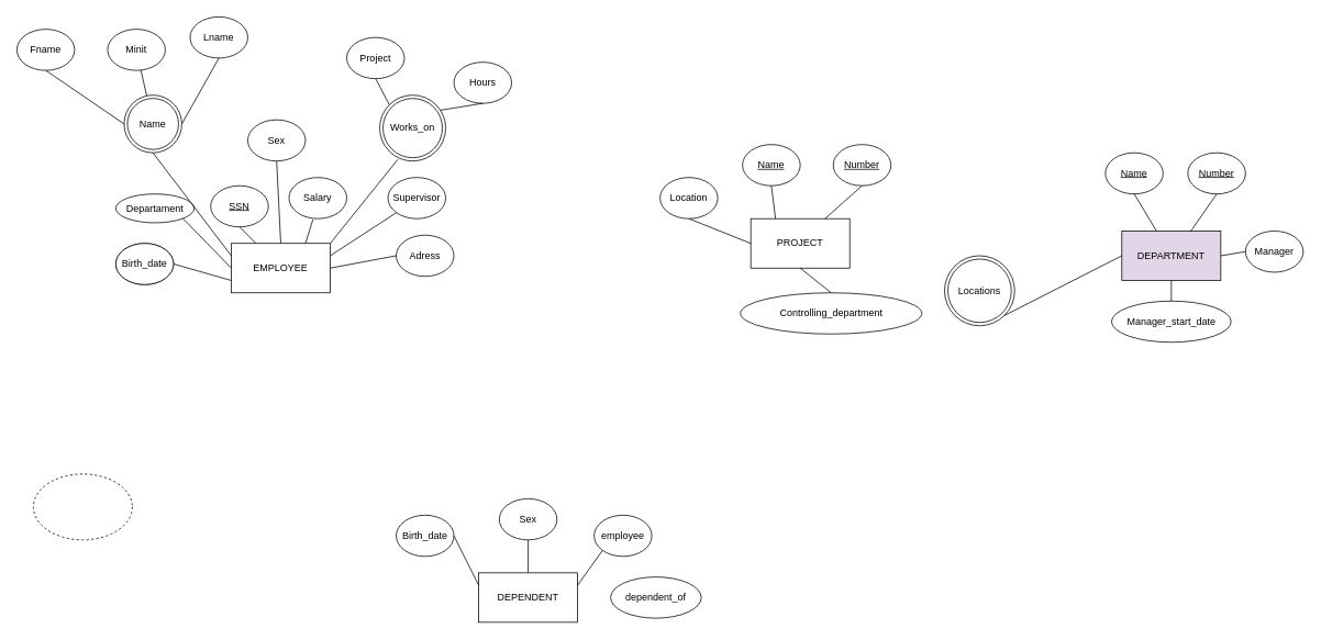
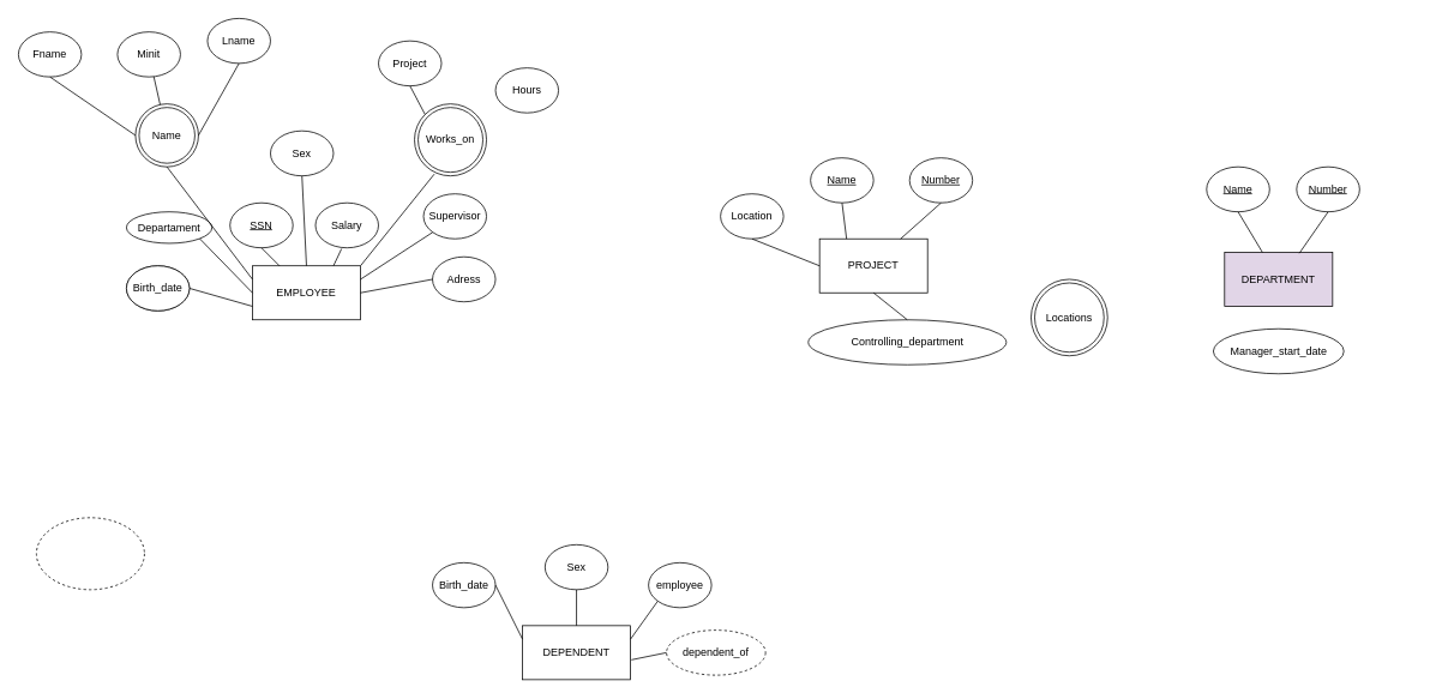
- <mxCell id="30" value="" style="endArrow=none;html=1;entryX=0.5;entryY=1;entryDx=0;entryDy=0;exitX=0.924;exitY=0.228;exitDx=0;exitDy=0;exitPerimeter=0;" edge="1" parent="1" source="6" target="5"><mxGeometry width="50" height="50" relative="1" as="geometry"><mxPoint x="481.716" y="136.716" as="sourcePoint" /><mxPoint x="465" y="105" as="targetPoint" /></mxGeometry></mxCell>
- <mxCell id="8" value="Salary" style="ellipse;whiteSpace=wrap;html=1;" vertex="1" parent="1"><mxGeometry x="350" y="215" width="70" height="50" as="geometry" /></mxCell>
+ <mxCell id="8" value="Salary" style="ellipse;whiteSpace=wrap;html=1;" vertex="1" parent="1"><mxGeometry x="350" y="225" width="70" height="50" as="geometry" /></mxCell>
- <mxCell id="55" value="Manager" style="ellipse;whiteSpace=wrap;html=1;" vertex="1" parent="1"><mxGeometry x="1510" y="280" width="70" height="50" as="geometry" /></mxCell>
- <mxCell id="60" value="" style="endArrow=none;html=1;exitX=0;exitY=0.5;exitDx=0;exitDy=0;entryX=1;entryY=0.5;entryDx=0;entryDy=0;" edge="1" parent="1" source="55" target="50"><mxGeometry width="50" height="50" relative="1" as="geometry"><mxPoint x="1430" y="350" as="sourcePoint" /><mxPoint x="1422.5" y="375" as="targetPoint" /></mxGeometry></mxCell>
- <mxCell id="56" value="" style="endArrow=none;html=1;exitX=1;exitY=1;exitDx=0;exitDy=0;entryX=0;entryY=0.5;entryDx=0;entryDy=0;" edge="1" parent="1" source="51" target="50"><mxGeometry width="50" height="50" relative="1" as="geometry"><mxPoint x="1055" y="235" as="sourcePoint" /><mxPoint x="1010" y="275" as="targetPoint" /></mxGeometry></mxCell>
- <mxCell id="59" value="" style="endArrow=none;html=1;exitX=0.5;exitY=1;exitDx=0;exitDy=0;entryX=0.5;entryY=0;entryDx=0;entryDy=0;" edge="1" parent="1" source="50" target="54"><mxGeometry width="50" height="50" relative="1" as="geometry"><mxPoint x="1485" y="245" as="sourcePoint" /><mxPoint x="1453.04" y="291.02" as="targetPoint" /></mxGeometry></mxCell>
- <mxCell id="39" value="dependent_of" style="ellipse;whiteSpace=wrap;html=1;" vertex="1" parent="1"><mxGeometry x="740" y="700" width="110" height="50" as="geometry" /></mxCell>
+ <mxCell id="39" value="dependent_of" style="ellipse;whiteSpace=wrap;html=1;dashed=1;" vertex="1" parent="1"><mxGeometry x="740" y="700" width="110" height="50" as="geometry" /></mxCell>
+ <mxCell id="40" value="" style="endArrow=none;html=1;entryX=0;entryY=0.5;entryDx=0;entryDy=0;exitX=1.008;exitY=0.633;exitDx=0;exitDy=0;exitPerimeter=0;" edge="1" parent="1" source="31" target="39"><mxGeometry width="50" height="50" relative="1" as="geometry"><mxPoint x="710" y="720" as="sourcePoint" /><mxPoint x="760.251" y="677.678" as="targetPoint" /></mxGeometry></mxCell>
